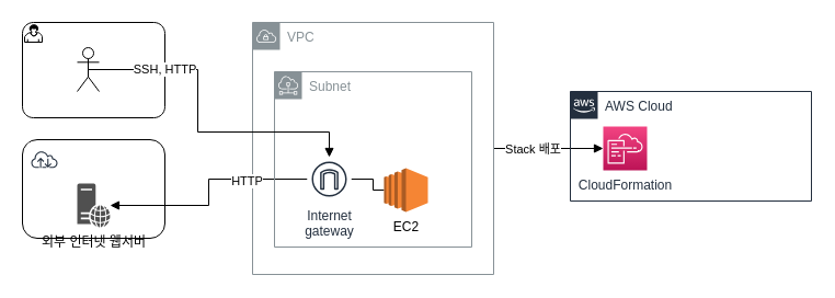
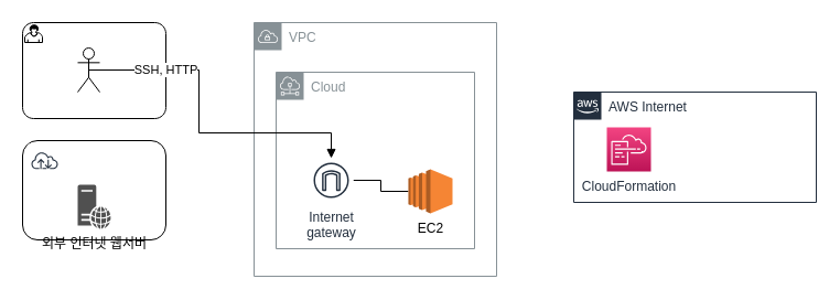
- <mxCell id="12" value="Subnet" style="sketch=0;outlineConnect=0;gradientColor=none;html=1;whiteSpace=wrap;fontSize=12;fontStyle=0;shape=mxgraph.aws4.group;grIcon=mxgraph.aws4.group_subnet;strokeColor=#879196;fillColor=none;verticalAlign=top;align=left;spacingLeft=30;fontColor=#879196;dashed=0;" vertex="1" parent="1"><mxGeometry x="250" y="65" width="180" height="160" as="geometry" /></mxCell>
+ <mxCell id="12" value="Cloud" style="sketch=0;outlineConnect=0;gradientColor=none;html=1;whiteSpace=wrap;fontSize=12;fontStyle=0;shape=mxgraph.aws4.group;grIcon=mxgraph.aws4.group_subnet;strokeColor=#879196;fillColor=none;verticalAlign=top;align=left;spacingLeft=30;fontColor=#879196;dashed=0;" vertex="1" parent="1"><mxGeometry x="250" y="65" width="180" height="160" as="geometry" /></mxCell>
- <mxCell id="14" value="AWS Cloud" style="points=[[0,0],[0.25,0],[0.5,0],[0.75,0],[1,0],[1,0.25],[1,0.5],[1,0.75],[1,1],[0.75,1],[0.5,1],[0.25,1],[0,1],[0,0.75],[0,0.5],[0,0.25]];outlineConnect=0;gradientColor=none;html=1;whiteSpace=wrap;fontSize=12;fontStyle=0;container=1;pointerEvents=0;collapsible=0;recursiveResize=0;shape=mxgraph.aws4.group;grIcon=mxgraph.aws4.group_aws_cloud_alt;strokeColor=#232F3E;fillColor=none;verticalAlign=top;align=left;spacingLeft=30;fontColor=#232F3E;dashed=0;" vertex="1" parent="1"><mxGeometry x="520" y="83" width="220" height="100" as="geometry" /></mxCell>
+ <mxCell id="14" value="AWS Internet" style="points=[[0,0],[0.25,0],[0.5,0],[0.75,0],[1,0],[1,0.25],[1,0.5],[1,0.75],[1,1],[0.75,1],[0.5,1],[0.25,1],[0,1],[0,0.75],[0,0.5],[0,0.25]];outlineConnect=0;gradientColor=none;html=1;whiteSpace=wrap;fontSize=12;fontStyle=0;container=1;pointerEvents=0;collapsible=0;recursiveResize=0;shape=mxgraph.aws4.group;grIcon=mxgraph.aws4.group_aws_cloud_alt;strokeColor=#232F3E;fillColor=none;verticalAlign=top;align=left;spacingLeft=30;fontColor=#232F3E;dashed=0;" vertex="1" parent="1"><mxGeometry x="520" y="83" width="220" height="100" as="geometry" /></mxCell>
- <mxCell id="5" style="edgeStyle=orthogonalEdgeStyle;rounded=0;orthogonalLoop=1;jettySize=auto;html=1;entryX=0;entryY=0.5;entryDx=0;entryDy=0;entryPerimeter=0;endArrow=block;endFill=1;" edge="1" parent="1" source="7" target="15"><mxGeometry relative="1" as="geometry" /></mxCell>
- <mxCell id="6" value="Stack 배포" style="edgeLabel;html=1;align=center;verticalAlign=middle;resizable=0;points=[];" vertex="1" connectable="0" parent="5"><mxGeometry x="-0.4" relative="1" as="geometry"><mxPoint x="5" as="offset" /></mxGeometry></mxCell>
- <mxCell id="8" style="edgeStyle=orthogonalEdgeStyle;rounded=0;orthogonalLoop=1;jettySize=auto;html=1;endArrow=block;endFill=1;" edge="1" parent="1" source="11" target="16"><mxGeometry relative="1" as="geometry" /></mxCell>
- <mxCell id="9" value="HTTP" style="edgeLabel;html=1;align=center;verticalAlign=middle;resizable=0;points=[];" vertex="1" connectable="0" parent="8"><mxGeometry x="-0.45" y="1" relative="1" as="geometry"><mxPoint as="offset" /></mxGeometry></mxCell>
- <mxCell id="13" value="EC2" style="outlineConnect=0;dashed=0;verticalLabelPosition=bottom;verticalAlign=top;align=center;html=1;shape=mxgraph.aws3.ec2;fillColor=#F58534;gradientColor=none;" vertex="1" parent="1"><mxGeometry x="350" y="153" width="40" height="40" as="geometry" /></mxCell>
+ <mxCell id="13" value="EC2" style="outlineConnect=0;dashed=0;verticalLabelPosition=bottom;verticalAlign=top;align=center;html=1;shape=mxgraph.aws3.ec2;fillColor=#F58534;gradientColor=none;" vertex="1" parent="1"><mxGeometry x="370" y="153" width="40" height="40" as="geometry" /></mxCell>
